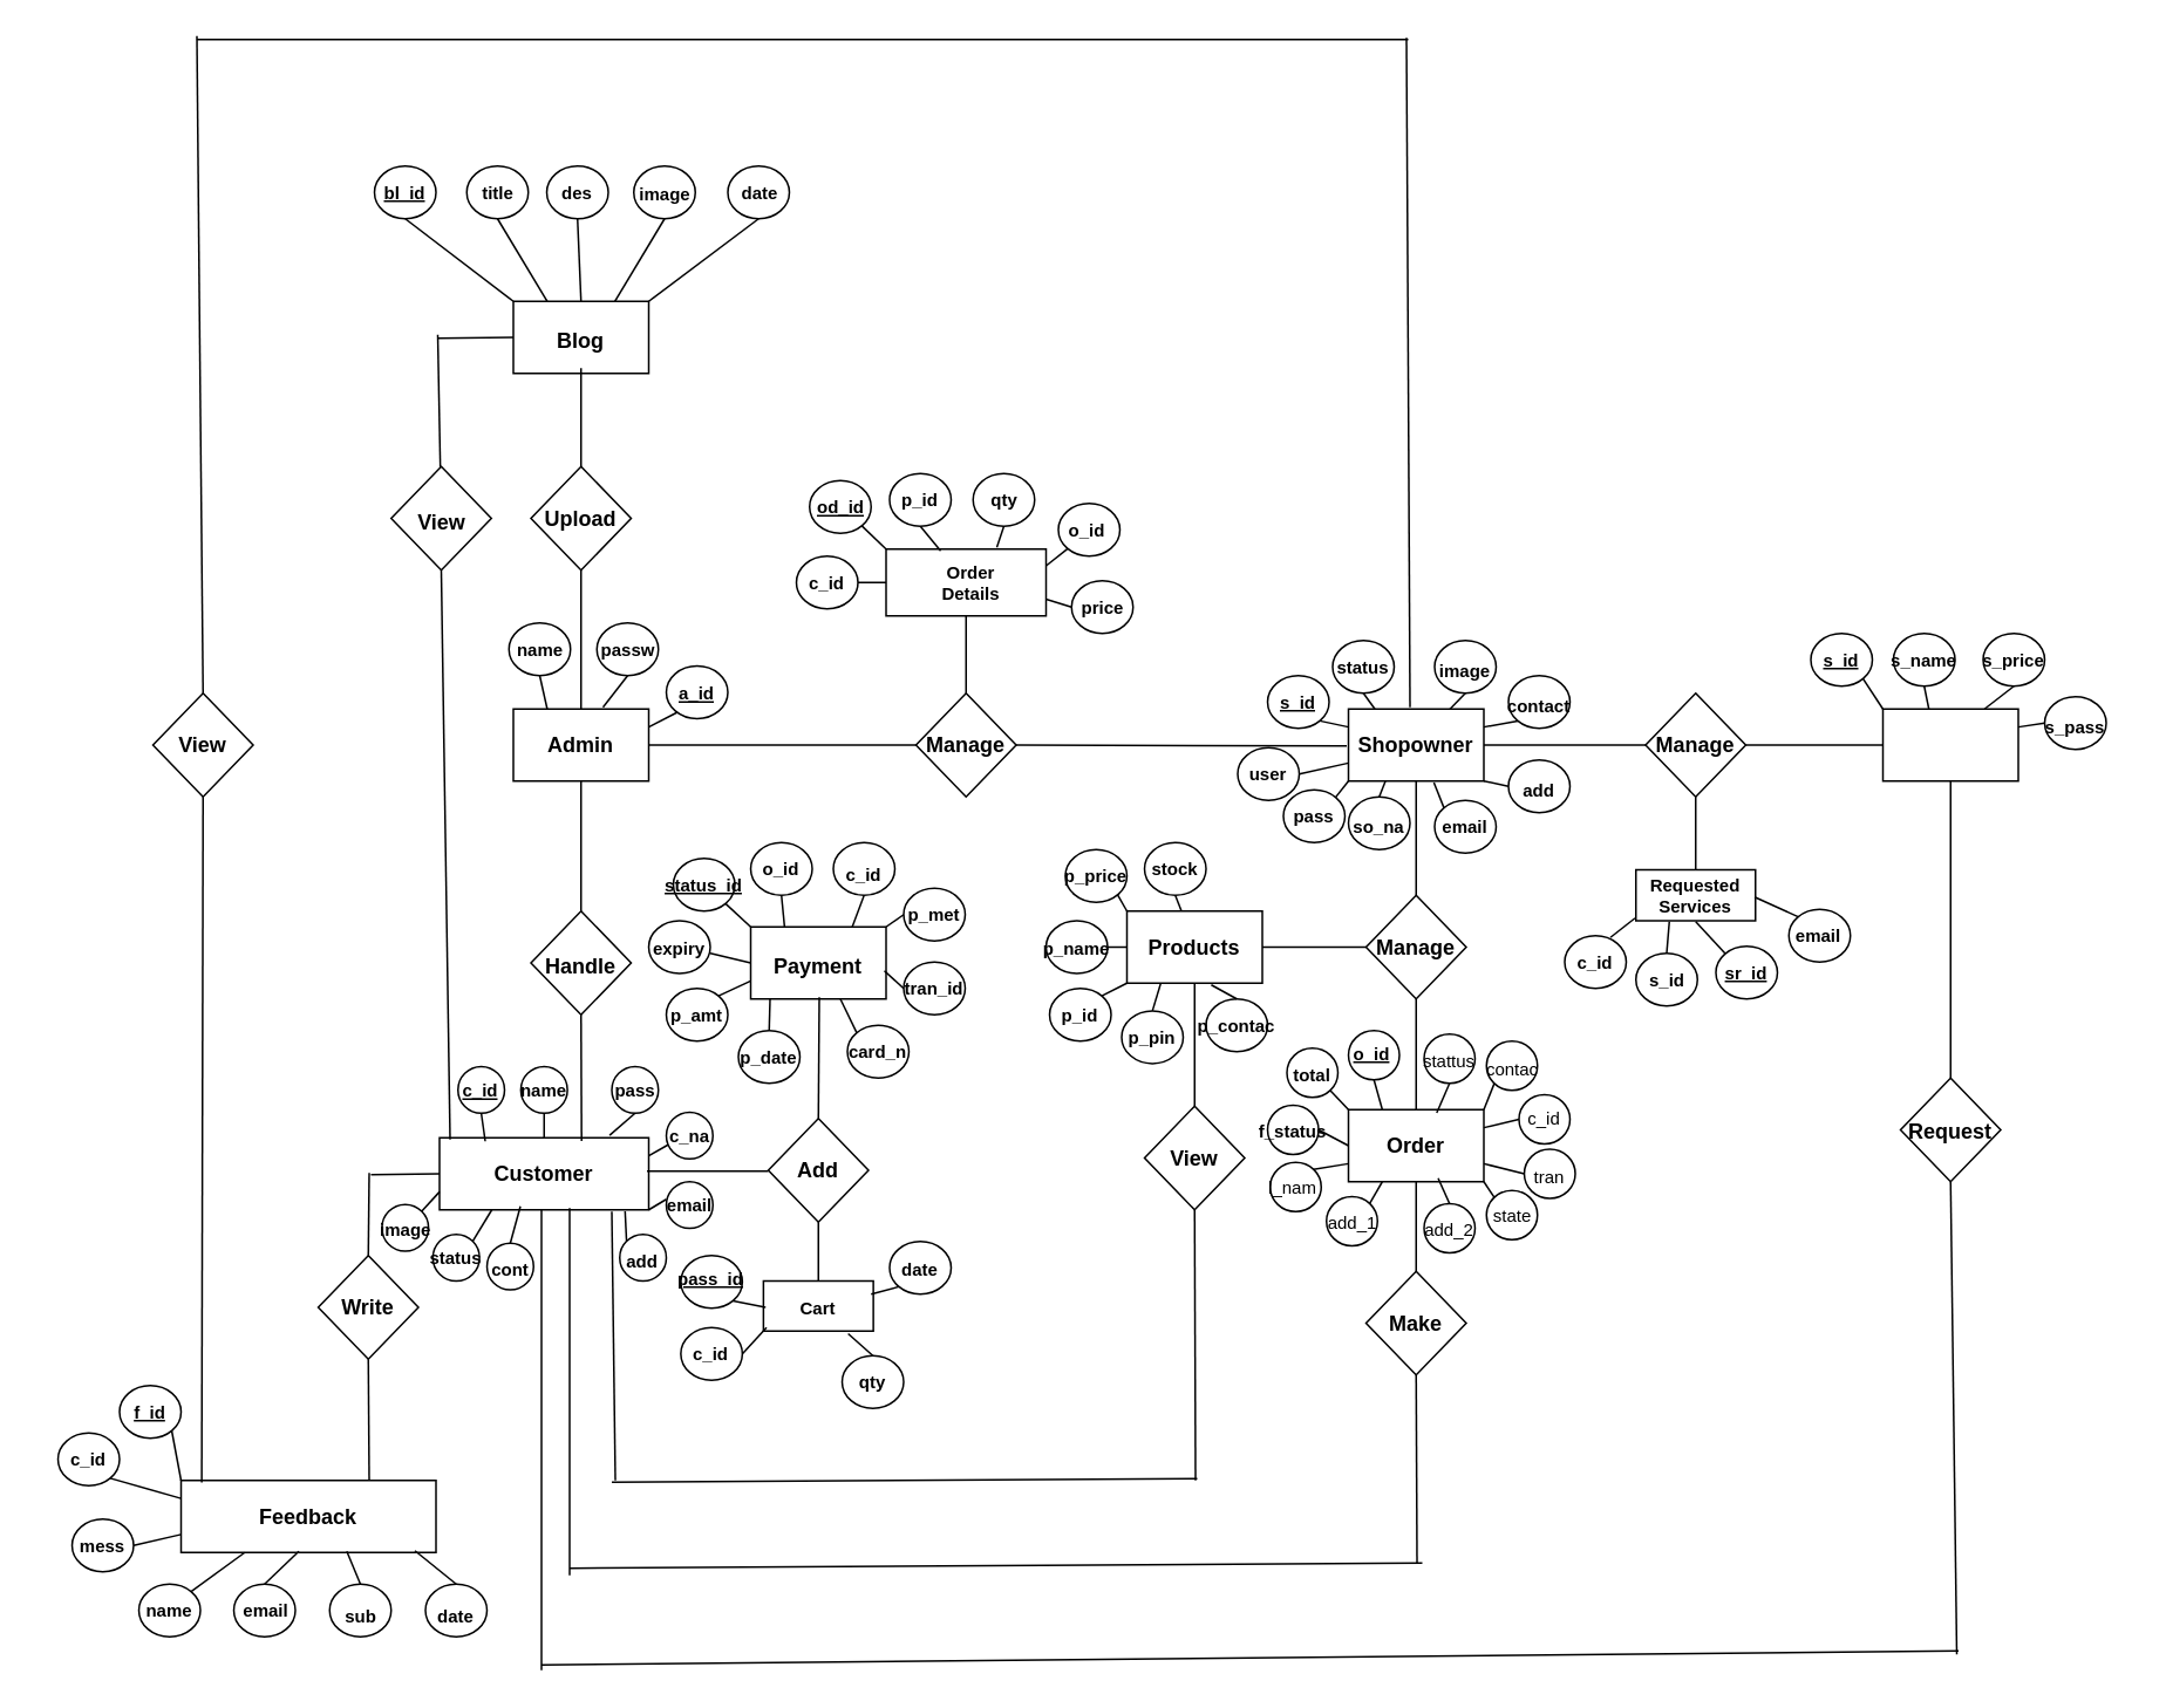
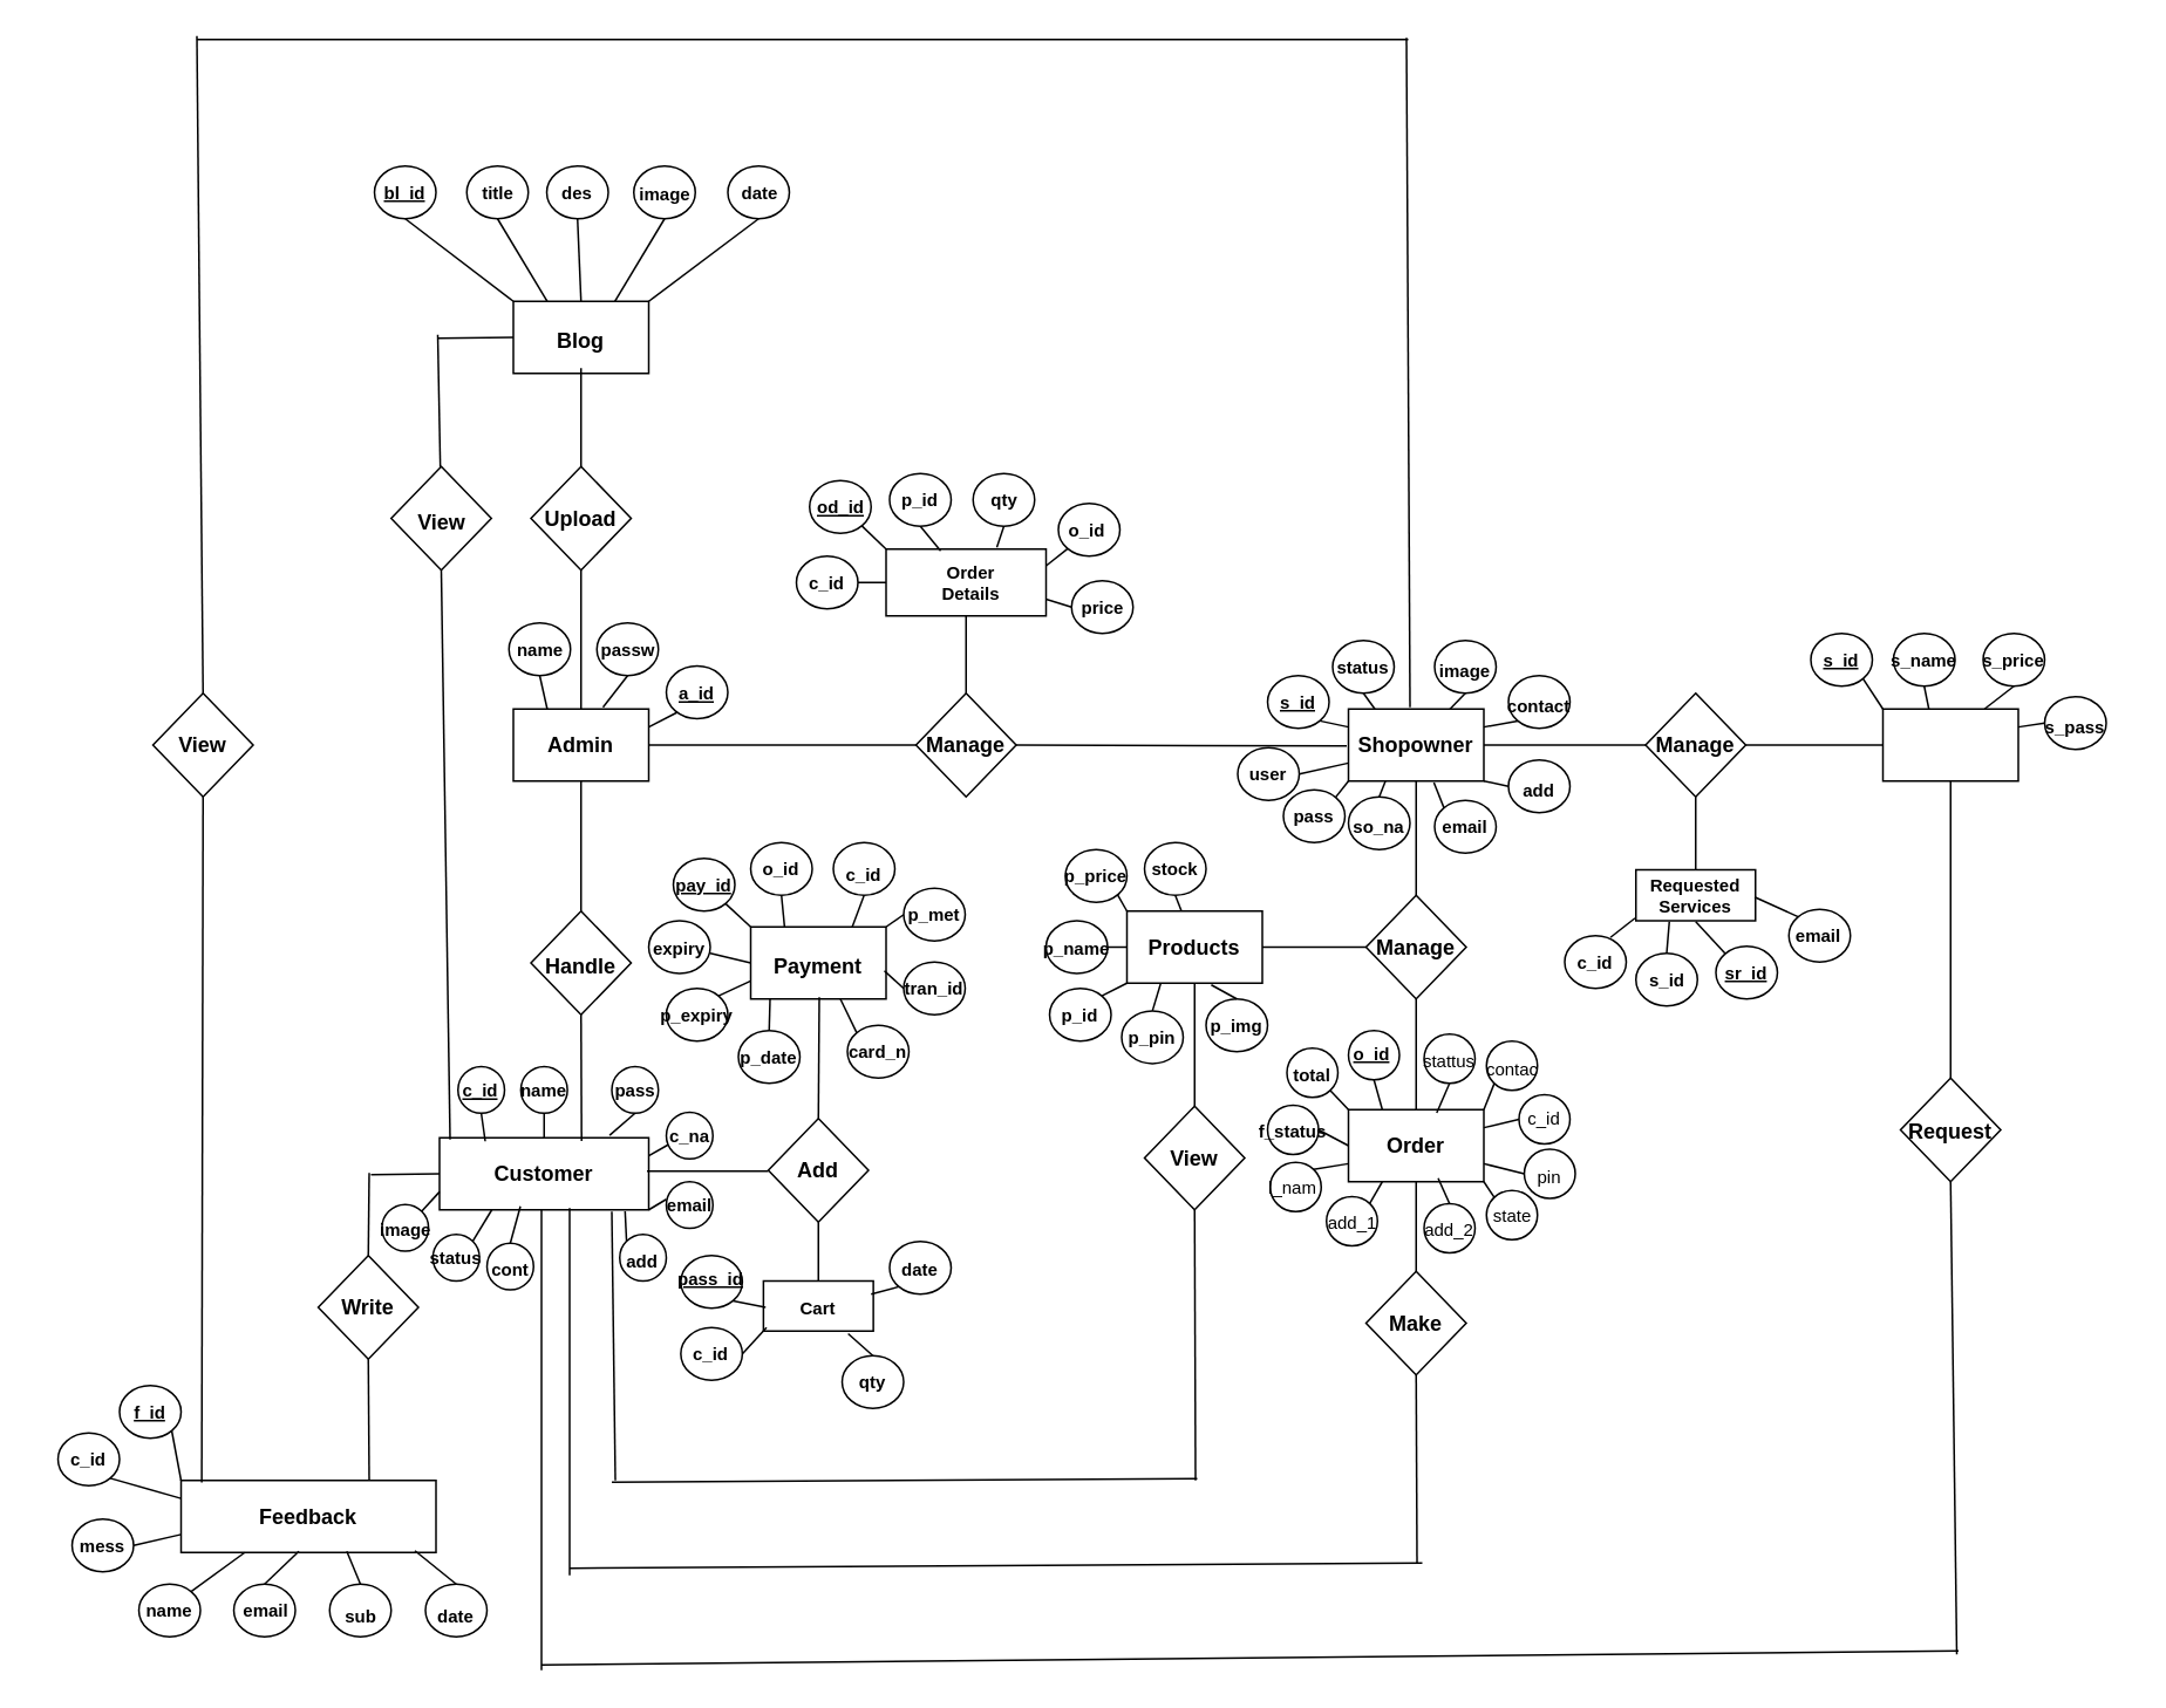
- <mxCell id="111" value="&lt;u&gt;status_id&lt;/u&gt;" style="text;html=1;strokeColor=none;fillColor=none;align=center;verticalAlign=middle;whiteSpace=wrap;rounded=0;fontSize=10;fontStyle=1" parent="1" vertex="1"><mxGeometry x="370" y="488" width="60" height="30" as="geometry" /></mxCell>
+ <mxCell id="111" value="&lt;u&gt;pay_id&lt;/u&gt;" style="text;html=1;strokeColor=none;fillColor=none;align=center;verticalAlign=middle;whiteSpace=wrap;rounded=0;fontSize=10;fontStyle=1" parent="1" vertex="1"><mxGeometry x="370" y="488" width="60" height="30" as="geometry" /></mxCell>
- <mxCell id="117" value="p_amt" style="text;html=1;strokeColor=none;fillColor=none;align=center;verticalAlign=middle;whiteSpace=wrap;rounded=0;fontSize=10;fontStyle=1" parent="1" vertex="1"><mxGeometry x="366" y="562" width="60" height="30" as="geometry" /></mxCell>
+ <mxCell id="117" value="p_expiry" style="text;html=1;strokeColor=none;fillColor=none;align=center;verticalAlign=middle;whiteSpace=wrap;rounded=0;fontSize=10;fontStyle=1" parent="1" vertex="1"><mxGeometry x="366" y="562" width="60" height="30" as="geometry" /></mxCell>
- <mxCell id="219" value="p_contac" style="text;html=1;strokeColor=none;fillColor=none;align=center;verticalAlign=middle;whiteSpace=wrap;rounded=0;fontSize=10;fontStyle=1" parent="1" vertex="1"><mxGeometry x="673" y="568" width="60" height="30" as="geometry" /></mxCell>
+ <mxCell id="219" value="p_img" style="text;html=1;strokeColor=none;fillColor=none;align=center;verticalAlign=middle;whiteSpace=wrap;rounded=0;fontSize=10;fontStyle=1" parent="1" vertex="1"><mxGeometry x="673" y="568" width="60" height="30" as="geometry" /></mxCell>
- <mxCell id="254" value="tran" style="text;html=1;strokeColor=none;fillColor=none;align=center;verticalAlign=middle;whiteSpace=wrap;rounded=0;fontSize=10;" parent="1" vertex="1"><mxGeometry x="850.5" y="653.5" width="60" height="30" as="geometry" /></mxCell>
+ <mxCell id="254" value="pin" style="text;html=1;strokeColor=none;fillColor=none;align=center;verticalAlign=middle;whiteSpace=wrap;rounded=0;fontSize=10;" parent="1" vertex="1"><mxGeometry x="850.5" y="653.5" width="60" height="30" as="geometry" /></mxCell>
